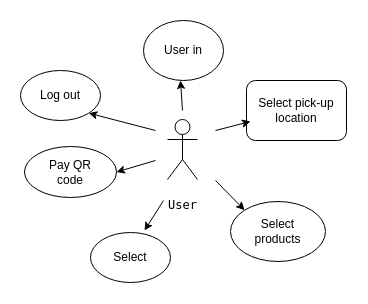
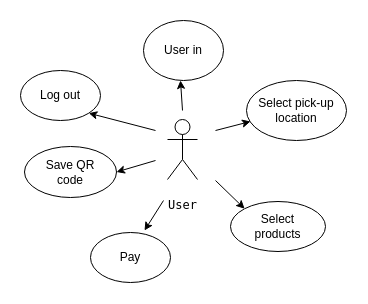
- <mxCell id="5" value="&lt;span&gt;Select pick-up location&lt;/span&gt;&lt;br&gt;" style="whiteSpace=wrap;html=1;rounded=1;" vertex="1" parent="1"><mxGeometry x="246" y="80" width="100" height="60" as="geometry" /></mxCell>
+ <mxCell id="5" value="&lt;span&gt;Select pick-up location&lt;/span&gt;&lt;br&gt;" style="ellipse;whiteSpace=wrap;html=1;" vertex="1" parent="1"><mxGeometry x="246" y="80" width="100" height="60" as="geometry" /></mxCell>
- <mxCell id="8" value="Pay QR &lt;br&gt;code" style="ellipse;whiteSpace=wrap;html=1;" vertex="1" parent="1"><mxGeometry x="24" y="146" width="92" height="51" as="geometry" /></mxCell>
+ <mxCell id="8" value="Save QR &lt;br&gt;code" style="ellipse;whiteSpace=wrap;html=1;" vertex="1" parent="1"><mxGeometry x="24" y="146" width="92" height="51" as="geometry" /></mxCell>
- <mxCell id="6" value="Select &lt;br&gt;products" style="ellipse;whiteSpace=wrap;html=1;" vertex="1" parent="1"><mxGeometry x="230" y="201" width="95" height="60" as="geometry" /></mxCell>
+ <mxCell id="6" value="Select &lt;br&gt;products" style="ellipse;whiteSpace=wrap;html=1;" vertex="1" parent="1"><mxGeometry x="230" y="201" width="95" height="50" as="geometry" /></mxCell>
- <mxCell id="7" value="Select" style="ellipse;whiteSpace=wrap;html=1;" vertex="1" parent="1"><mxGeometry x="90" y="232" width="80" height="50" as="geometry" /></mxCell>
+ <mxCell id="7" value="Pay" style="ellipse;whiteSpace=wrap;html=1;" vertex="1" parent="1"><mxGeometry x="90" y="232" width="80" height="50" as="geometry" /></mxCell>
